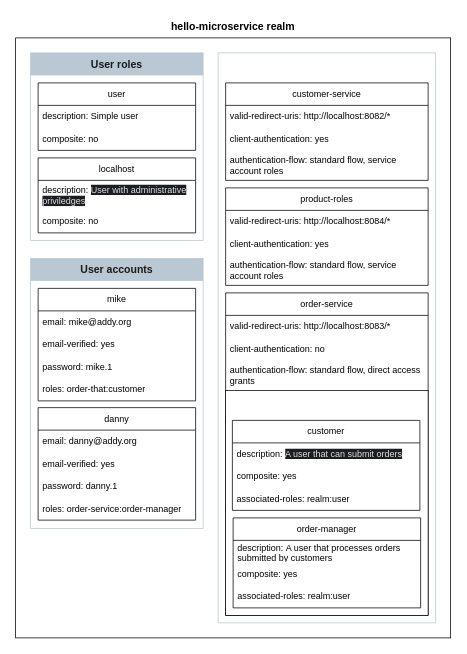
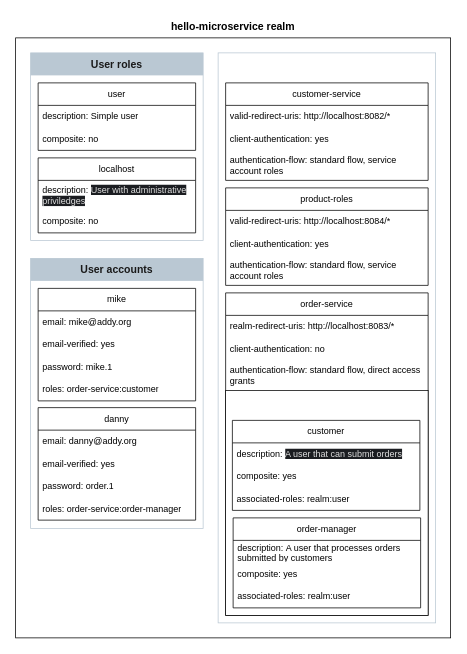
- <mxCell id="34" value="valid-redirect-uris:&amp;nbsp;http://localhost:8083/*" style="text;strokeColor=none;fillColor=none;align=left;verticalAlign=middle;spacingLeft=4;spacingRight=4;overflow=hidden;points=[[0,0.5],[1,0.5]];portConstraint=eastwest;rotatable=0;whiteSpace=wrap;html=1;" vertex="1" parent="33"><mxGeometry y="30" width="270" height="30" as="geometry" /></mxCell>
+ <mxCell id="34" value="realm-redirect-uris:&amp;nbsp;http://localhost:8083/*" style="text;strokeColor=none;fillColor=none;align=left;verticalAlign=middle;spacingLeft=4;spacingRight=4;overflow=hidden;points=[[0,0.5],[1,0.5]];portConstraint=eastwest;rotatable=0;whiteSpace=wrap;html=1;" vertex="1" parent="33"><mxGeometry y="30" width="270" height="30" as="geometry" /></mxCell>
- <mxCell id="18" value="roles: order-that:customer" style="text;strokeColor=none;fillColor=none;align=left;verticalAlign=middle;spacingLeft=4;spacingRight=4;overflow=hidden;points=[[0,0.5],[1,0.5]];portConstraint=eastwest;rotatable=0;whiteSpace=wrap;html=1;" vertex="1" parent="14"><mxGeometry y="120" width="210" height="30" as="geometry" /></mxCell>
+ <mxCell id="18" value="roles: order-service:customer" style="text;strokeColor=none;fillColor=none;align=left;verticalAlign=middle;spacingLeft=4;spacingRight=4;overflow=hidden;points=[[0,0.5],[1,0.5]];portConstraint=eastwest;rotatable=0;whiteSpace=wrap;html=1;" vertex="1" parent="14"><mxGeometry y="120" width="210" height="30" as="geometry" /></mxCell>
- <mxCell id="22" value="password:&amp;nbsp;&lt;span style=&quot;text-align: center;&quot;&gt;danny&lt;/span&gt;.1" style="text;strokeColor=none;fillColor=none;align=left;verticalAlign=middle;spacingLeft=4;spacingRight=4;overflow=hidden;points=[[0,0.5],[1,0.5]];portConstraint=eastwest;rotatable=0;whiteSpace=wrap;html=1;" vertex="1" parent="19"><mxGeometry y="90" width="210" height="30" as="geometry" /></mxCell>
+ <mxCell id="22" value="password:&amp;nbsp;&lt;span style=&quot;text-align: center;&quot;&gt;order&lt;/span&gt;.1" style="text;strokeColor=none;fillColor=none;align=left;verticalAlign=middle;spacingLeft=4;spacingRight=4;overflow=hidden;points=[[0,0.5],[1,0.5]];portConstraint=eastwest;rotatable=0;whiteSpace=wrap;html=1;" vertex="1" parent="19"><mxGeometry y="90" width="210" height="30" as="geometry" /></mxCell>
